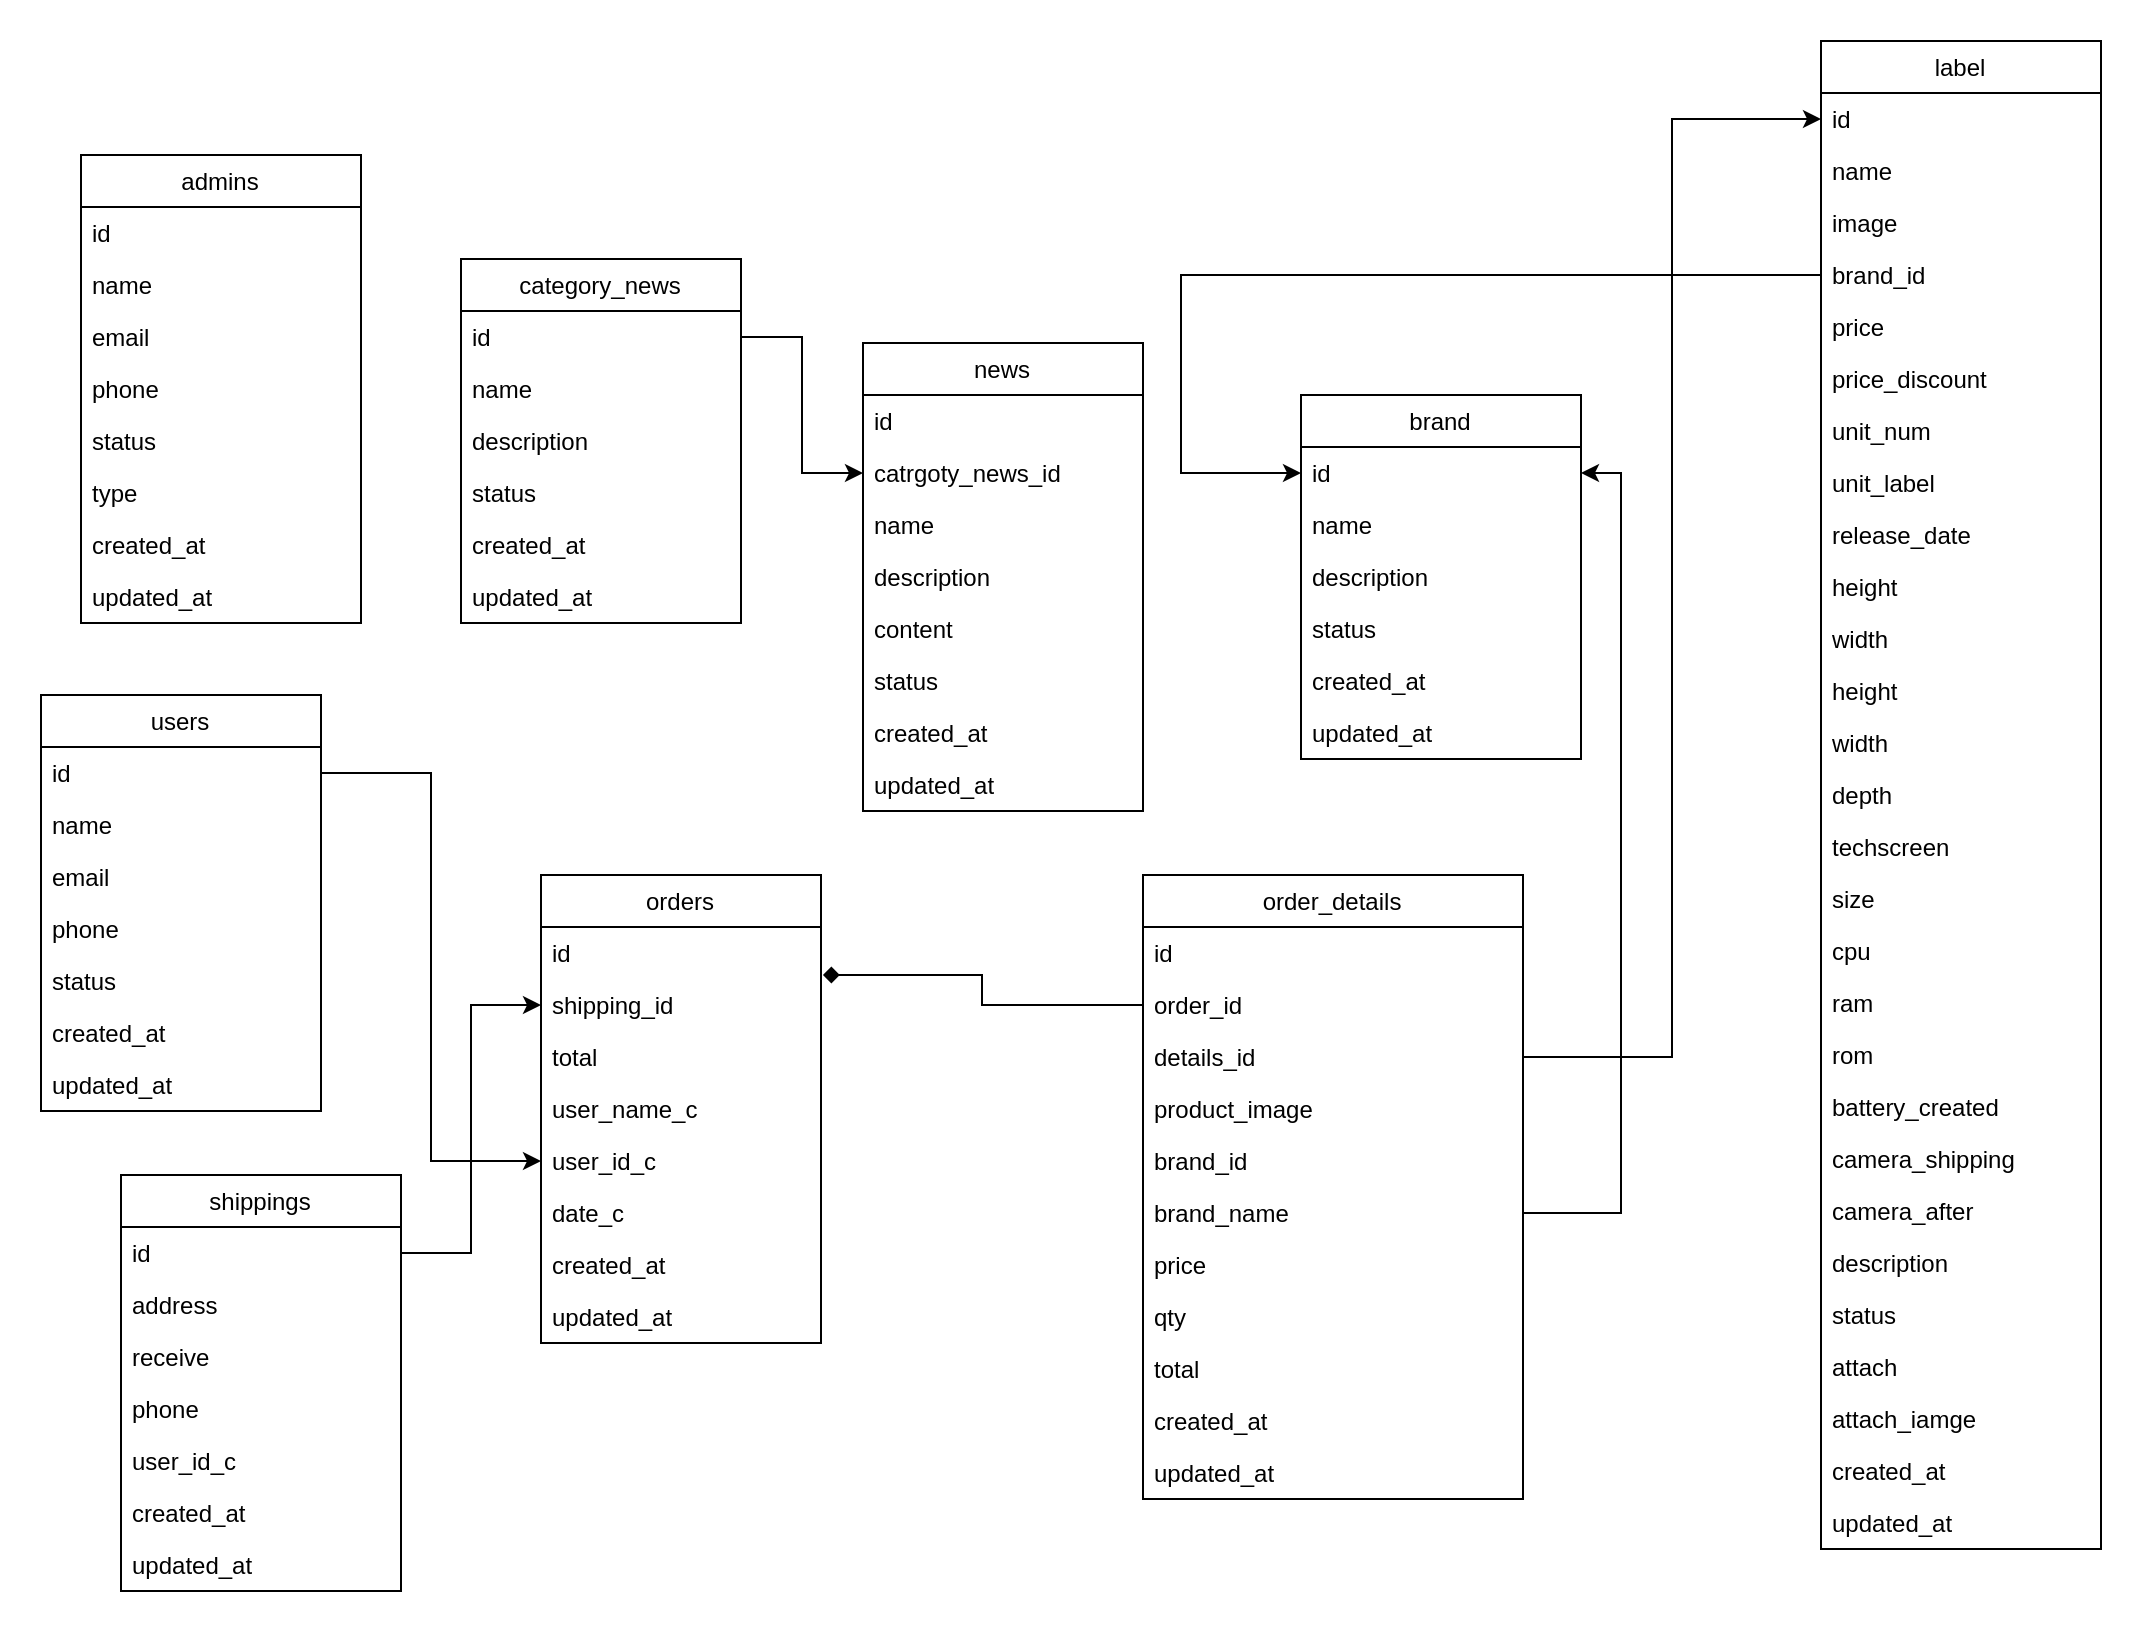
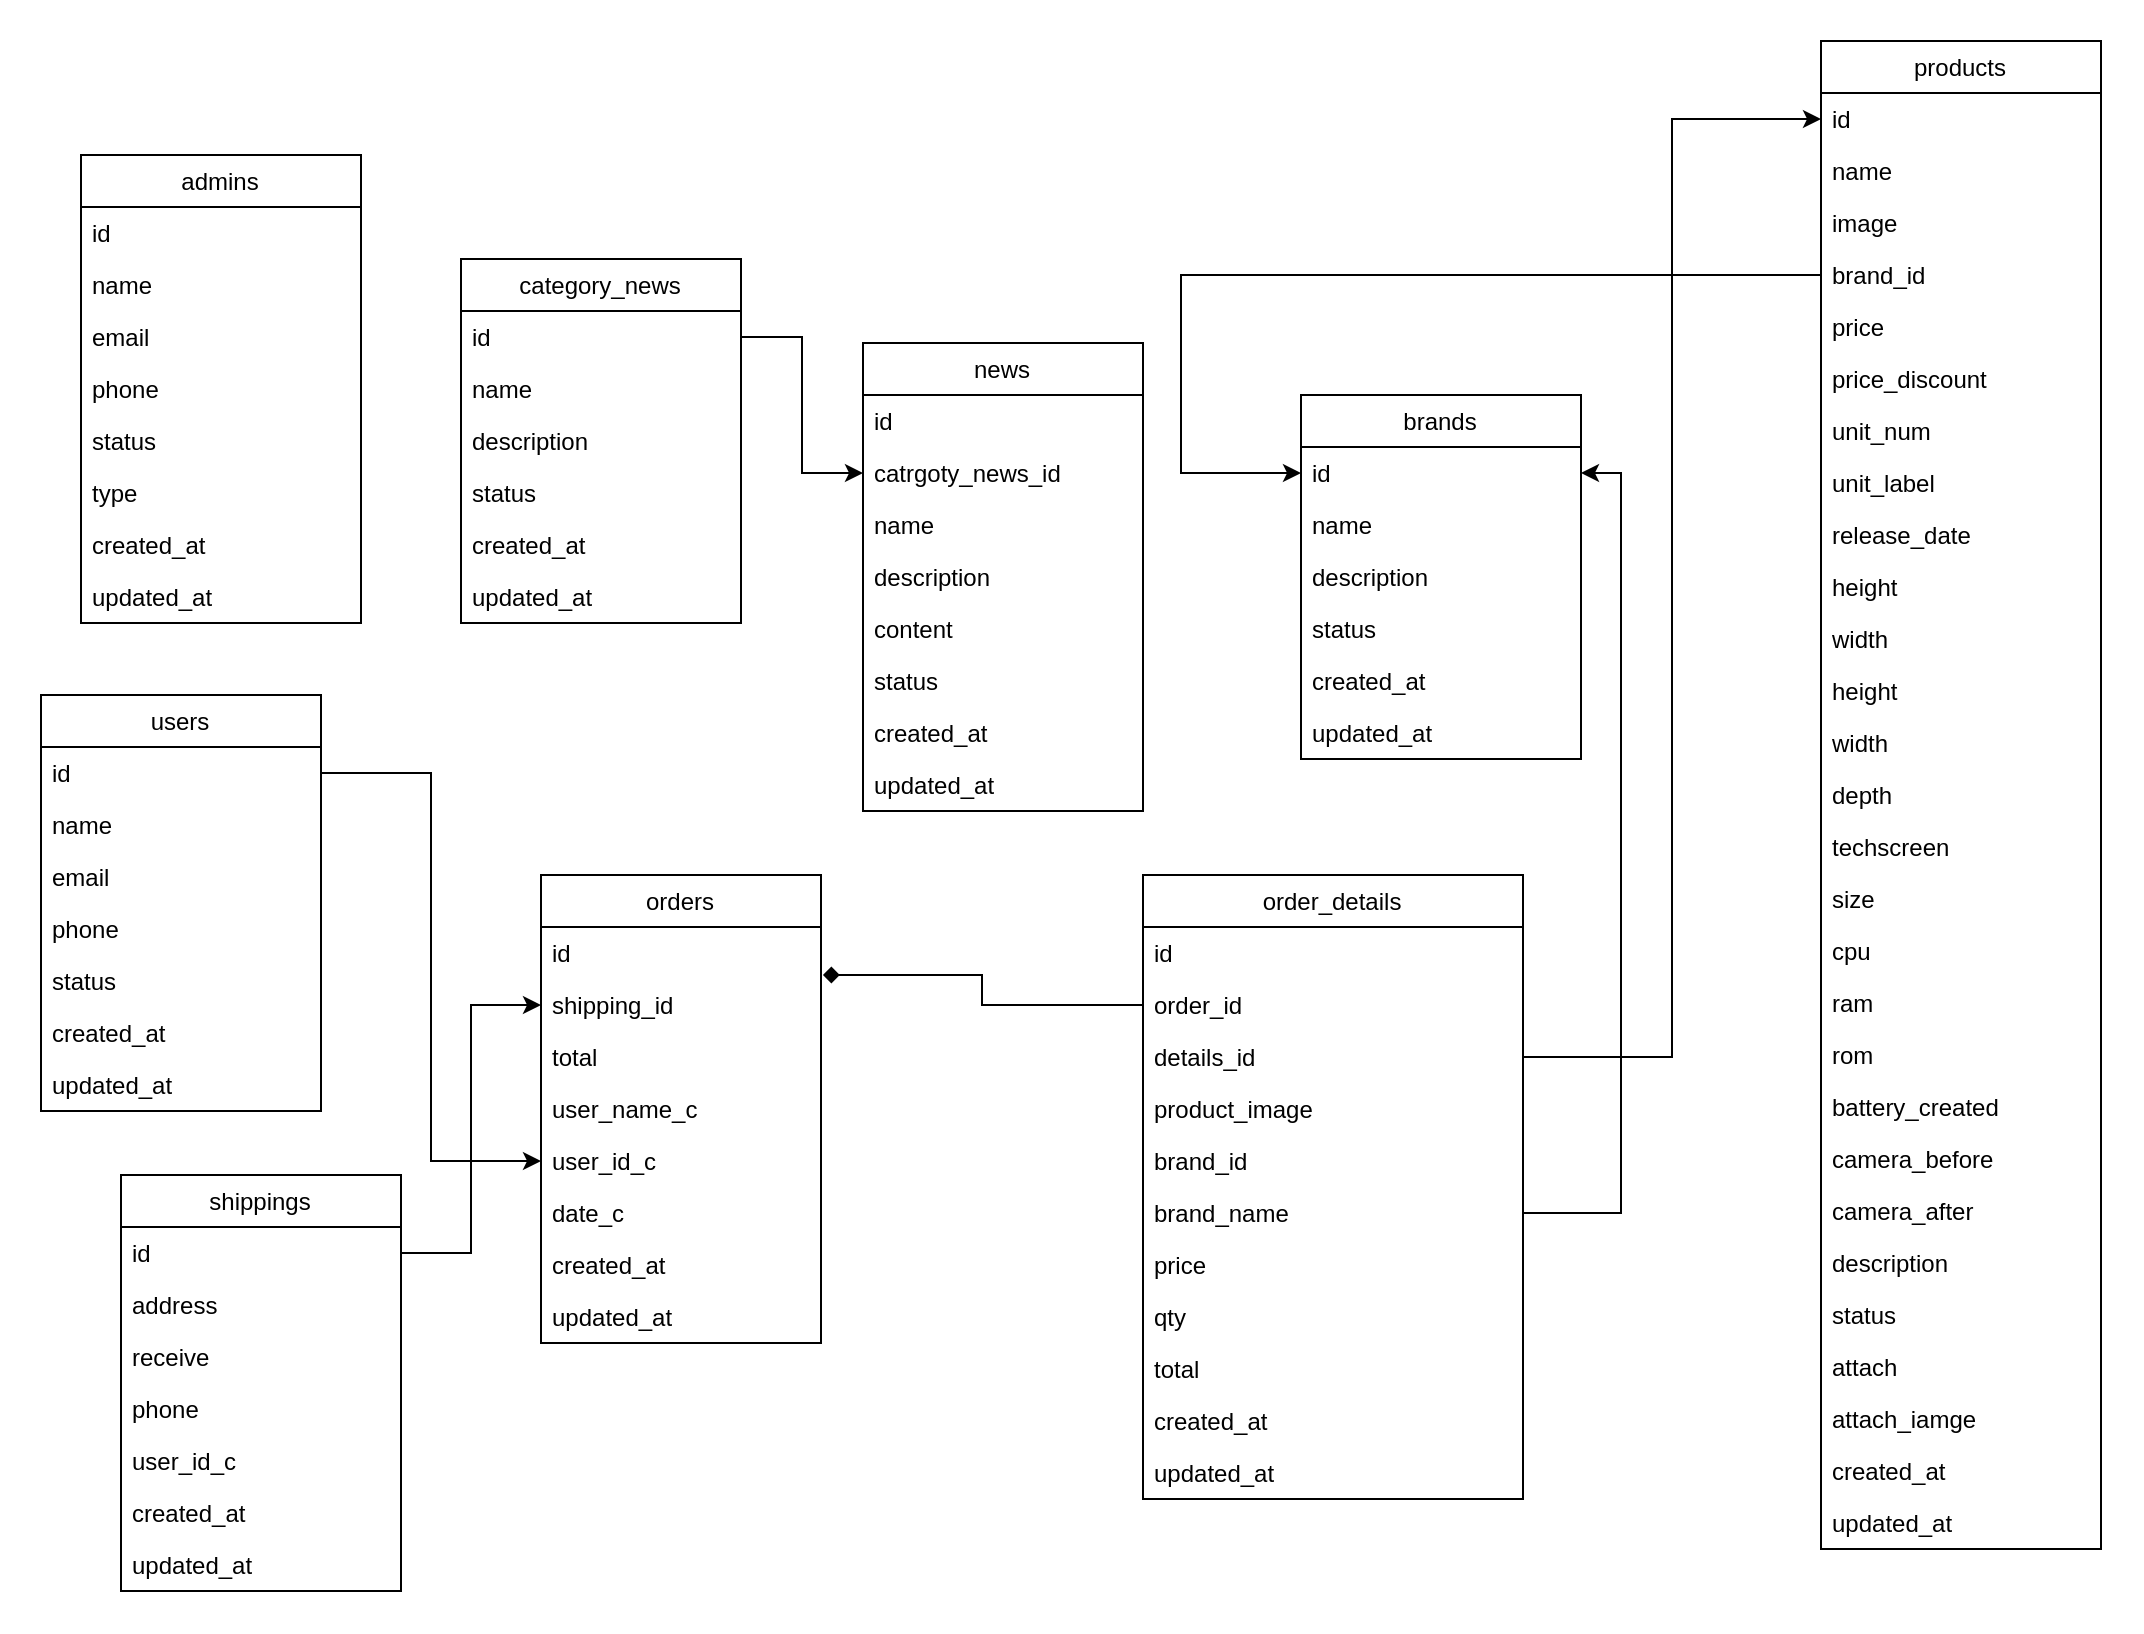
- <mxCell id="59" value="label" style="swimlane;fontStyle=0;childLayout=stackLayout;horizontal=1;startSize=26;fillColor=none;horizontalStack=0;resizeParent=1;resizeParentMax=0;resizeLast=0;collapsible=1;marginBottom=0;" vertex="1" parent="1"><mxGeometry x="910" y="20" width="140" height="754" as="geometry" /></mxCell>
+ <mxCell id="59" value="products" style="swimlane;fontStyle=0;childLayout=stackLayout;horizontal=1;startSize=26;fillColor=none;horizontalStack=0;resizeParent=1;resizeParentMax=0;resizeLast=0;collapsible=1;marginBottom=0;" vertex="1" parent="1"><mxGeometry x="910" y="20" width="140" height="754" as="geometry" /></mxCell>
- <mxCell id="2" value="brand" style="swimlane;fontStyle=0;childLayout=stackLayout;horizontal=1;startSize=26;fillColor=none;horizontalStack=0;resizeParent=1;resizeParentMax=0;resizeLast=0;collapsible=1;marginBottom=0;" vertex="1" parent="1"><mxGeometry x="650" y="197" width="140" height="182" as="geometry" /></mxCell>
+ <mxCell id="2" value="brands" style="swimlane;fontStyle=0;childLayout=stackLayout;horizontal=1;startSize=26;fillColor=none;horizontalStack=0;resizeParent=1;resizeParentMax=0;resizeLast=0;collapsible=1;marginBottom=0;" vertex="1" parent="1"><mxGeometry x="650" y="197" width="140" height="182" as="geometry" /></mxCell>
- <mxCell id="80" value="camera_shipping" style="text;strokeColor=none;fillColor=none;align=left;verticalAlign=top;spacingLeft=4;spacingRight=4;overflow=hidden;rotatable=0;points=[[0,0.5],[1,0.5]];portConstraint=eastwest;" vertex="1" parent="59"><mxGeometry y="546" width="140" height="26" as="geometry" /></mxCell>
+ <mxCell id="80" value="camera_before" style="text;strokeColor=none;fillColor=none;align=left;verticalAlign=top;spacingLeft=4;spacingRight=4;overflow=hidden;rotatable=0;points=[[0,0.5],[1,0.5]];portConstraint=eastwest;" vertex="1" parent="59"><mxGeometry y="546" width="140" height="26" as="geometry" /></mxCell>
